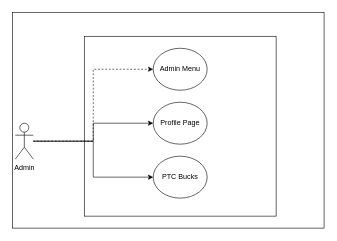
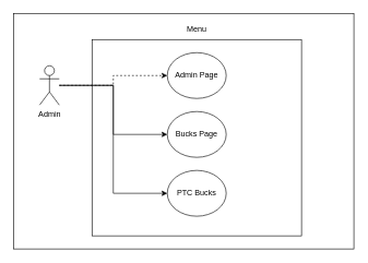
+ <mxCell id="8" value="Menu" style="text;html=1;align=center;verticalAlign=middle;whiteSpace=wrap;rounded=0;" parent="1" vertex="1"><mxGeometry x="270" y="30" width="60" height="30" as="geometry" /></mxCell>
- <mxCell id="9" value="Admin Menu" style="ellipse;whiteSpace=wrap;html=1;" parent="1" vertex="1"><mxGeometry x="255" y="80" width="90" height="70" as="geometry" /></mxCell>
+ <mxCell id="9" value="Admin Page" style="ellipse;whiteSpace=wrap;html=1;" parent="1" vertex="1"><mxGeometry x="255" y="80" width="90" height="70" as="geometry" /></mxCell>
- <mxCell id="10" value="Profile Page" style="ellipse;whiteSpace=wrap;html=1;" parent="1" vertex="1"><mxGeometry x="255" y="170" width="90" height="70" as="geometry" /></mxCell>
+ <mxCell id="10" value="Bucks Page" style="ellipse;whiteSpace=wrap;html=1;" parent="1" vertex="1"><mxGeometry x="255" y="170" width="90" height="70" as="geometry" /></mxCell>
- <mxCell id="7" value="Admin" style="shape=umlActor;verticalLabelPosition=bottom;verticalAlign=top;html=1;outlineConnect=0;" parent="1" vertex="1"><mxGeometry x="25" y="205" width="30" height="60" as="geometry" /></mxCell>
+ <mxCell id="7" value="Admin" style="shape=umlActor;verticalLabelPosition=bottom;verticalAlign=top;html=1;outlineConnect=0;" parent="1" vertex="1"><mxGeometry x="60" y="100" width="30" height="60" as="geometry" /></mxCell>
